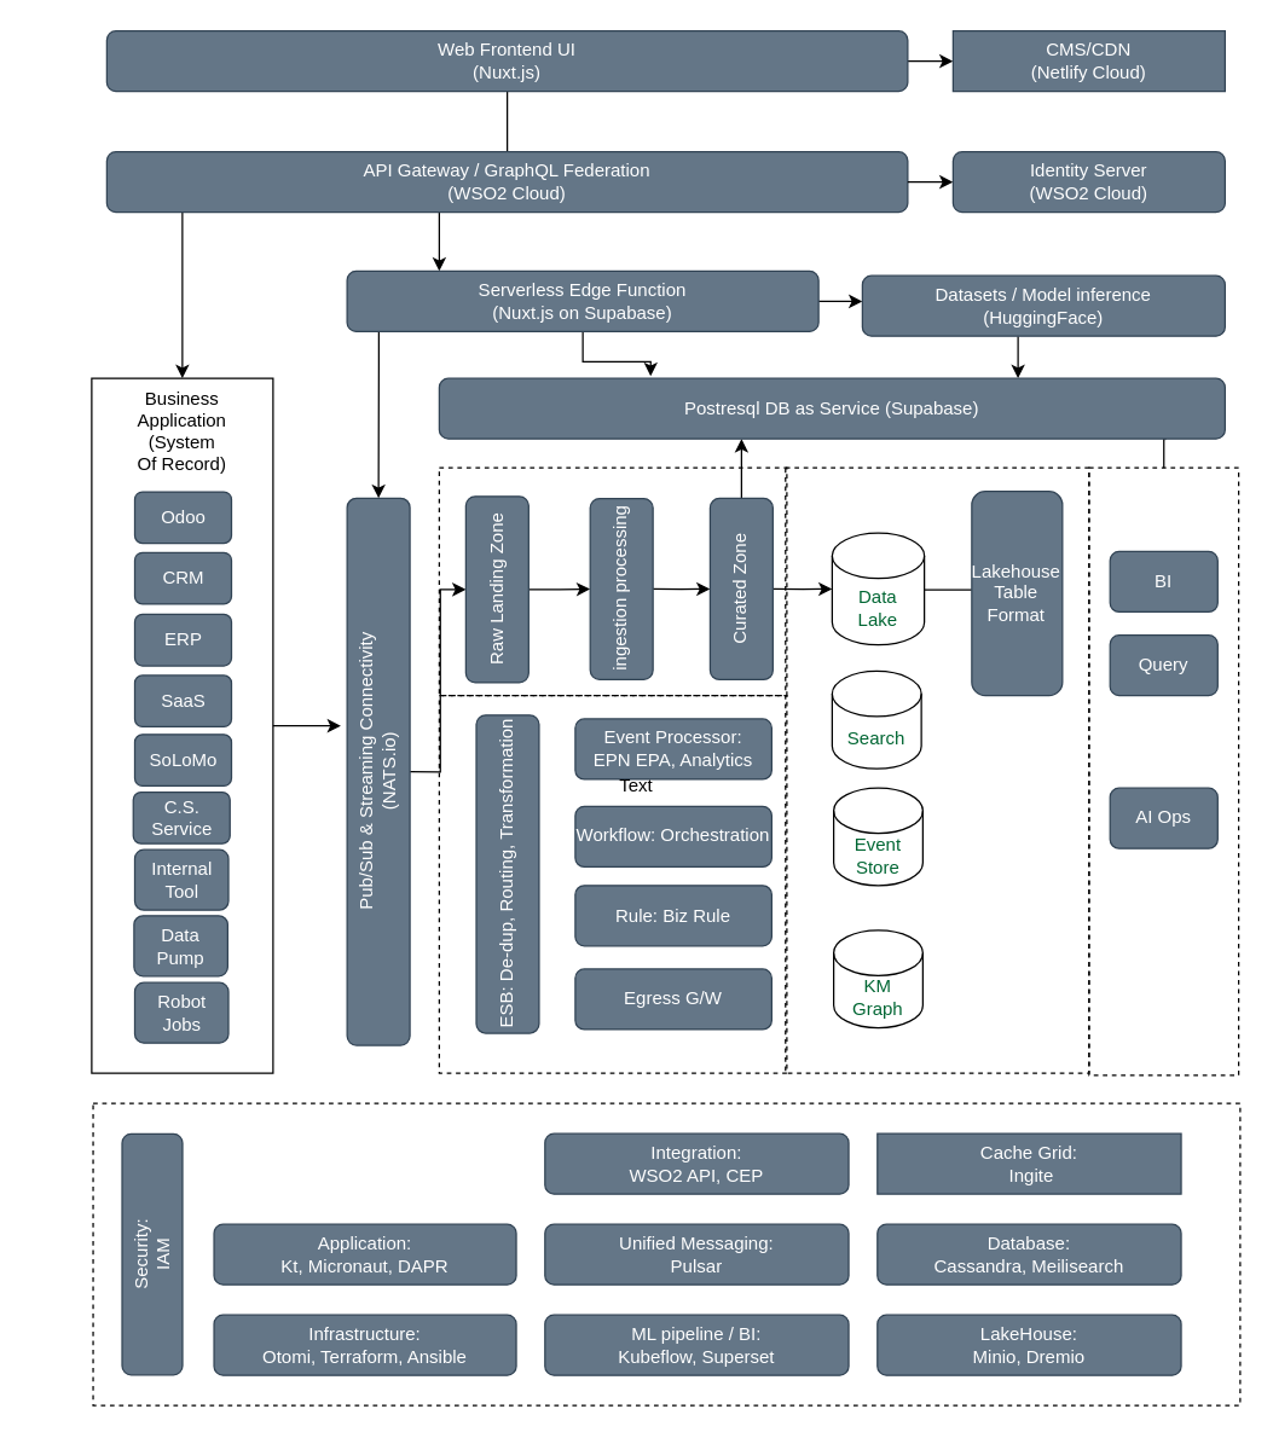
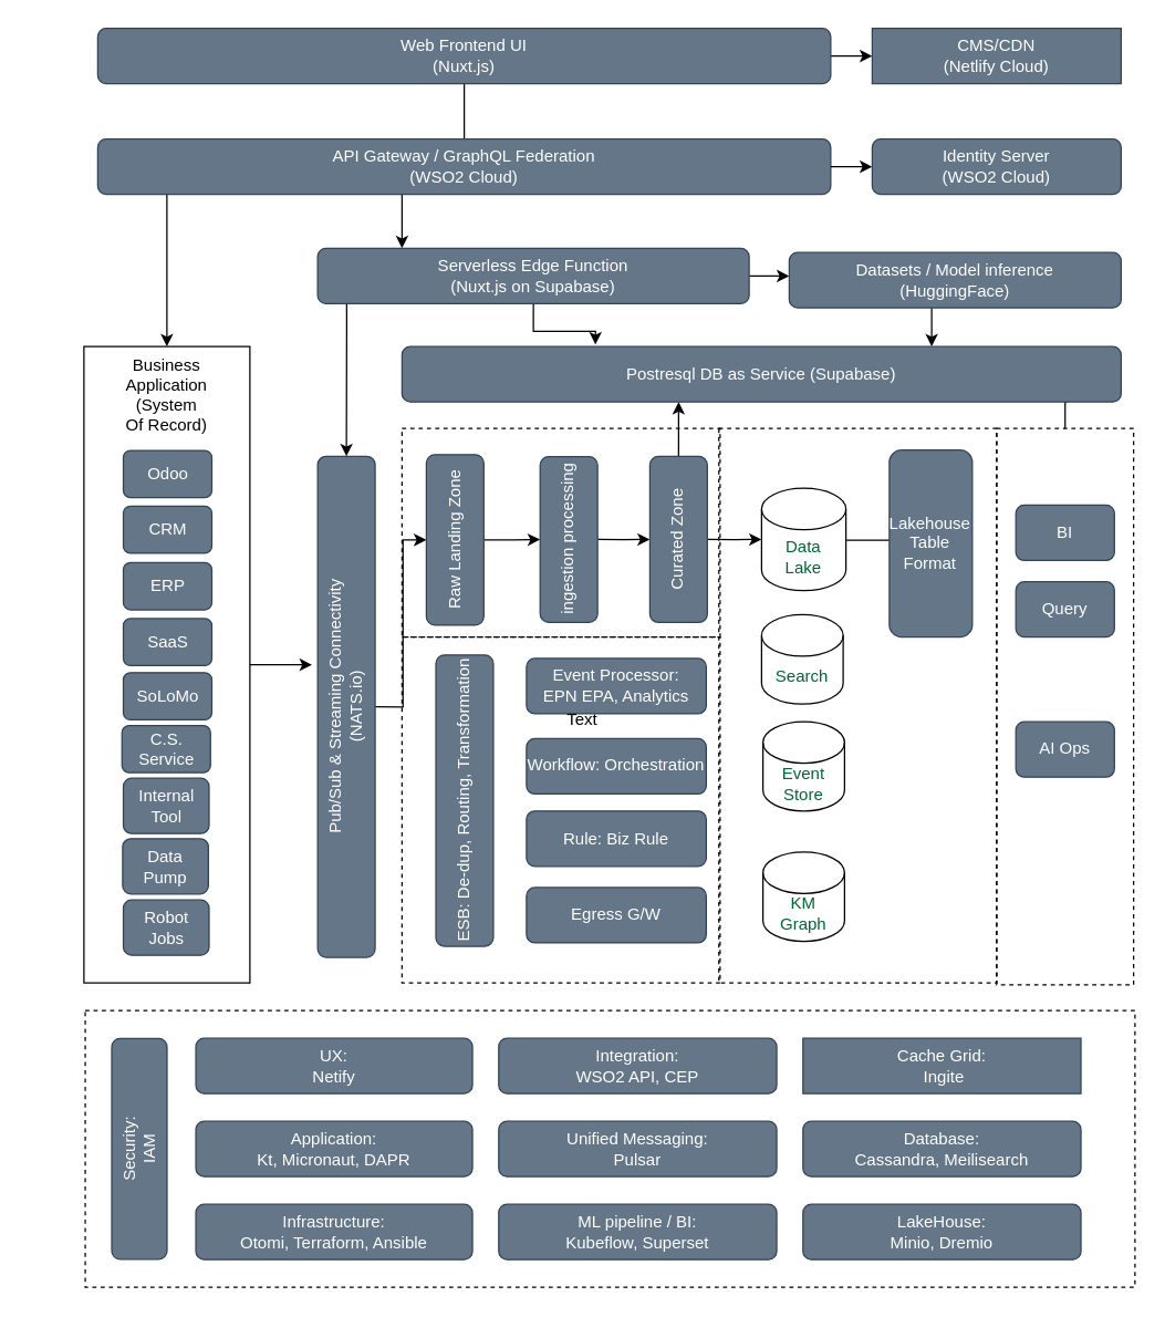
+ <mxCell id="57" value="UX: &lt;br&gt;Netify" style="rounded=1;whiteSpace=wrap;html=1;fillColor=#647687;fontColor=#ffffff;strokeColor=#314354;" vertex="1" parent="1"><mxGeometry x="140.94" y="750" width="200" height="40" as="geometry" /></mxCell>
